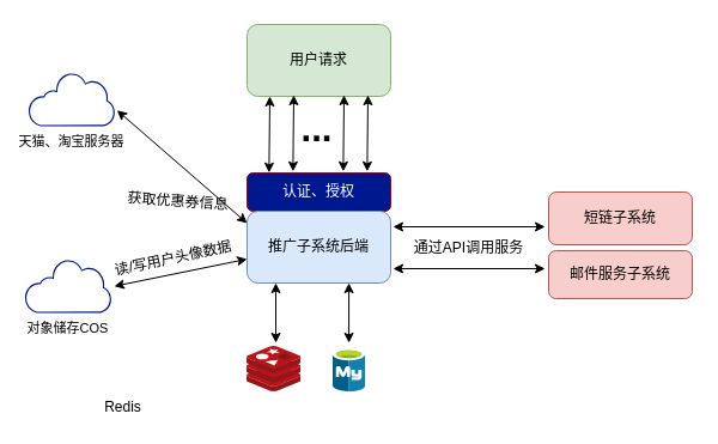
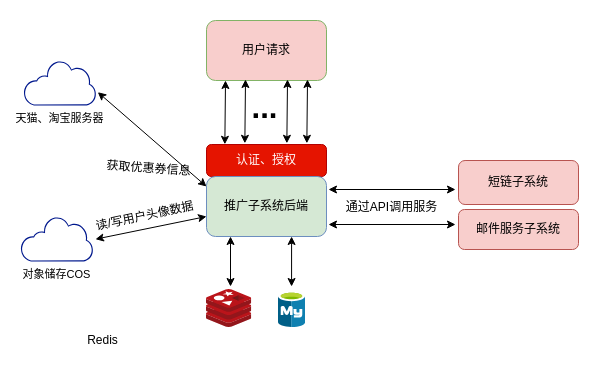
- <mxCell id="2" value="用户请求" style="rounded=1;whiteSpace=wrap;html=1;fillColor=#d5e8d4;strokeColor=#82b366;" parent="1" vertex="1"><mxGeometry x="206" y="20" width="120" height="60" as="geometry" /></mxCell>
+ <mxCell id="2" value="用户请求" style="rounded=1;whiteSpace=wrap;html=1;fillColor=#f8cecc;strokeColor=#82b366;" parent="1" vertex="1"><mxGeometry x="206" y="20" width="120" height="60" as="geometry" /></mxCell>
- <mxCell id="3" value="认证、授权" style="rounded=1;whiteSpace=wrap;html=1;fillColor=#00188d;fontColor=#ffffff;strokeColor=#B20000;" parent="1" vertex="1"><mxGeometry x="206" y="144" width="120" height="32" as="geometry" /></mxCell>
+ <mxCell id="3" value="认证、授权" style="rounded=1;whiteSpace=wrap;html=1;fillColor=#e51400;fontColor=#ffffff;strokeColor=#B20000;" parent="1" vertex="1"><mxGeometry x="206" y="144" width="120" height="32" as="geometry" /></mxCell>
- <mxCell id="4" value="推广子系统后端" style="rounded=1;whiteSpace=wrap;html=1;fillColor=#dae8fc;strokeColor=#6c8ebf;" parent="1" vertex="1"><mxGeometry x="206" y="176" width="120" height="60" as="geometry" /></mxCell>
+ <mxCell id="4" value="推广子系统后端" style="rounded=1;whiteSpace=wrap;html=1;fillColor=#d5e8d4;strokeColor=#6c8ebf;" parent="1" vertex="1"><mxGeometry x="206" y="176" width="120" height="60" as="geometry" /></mxCell>
